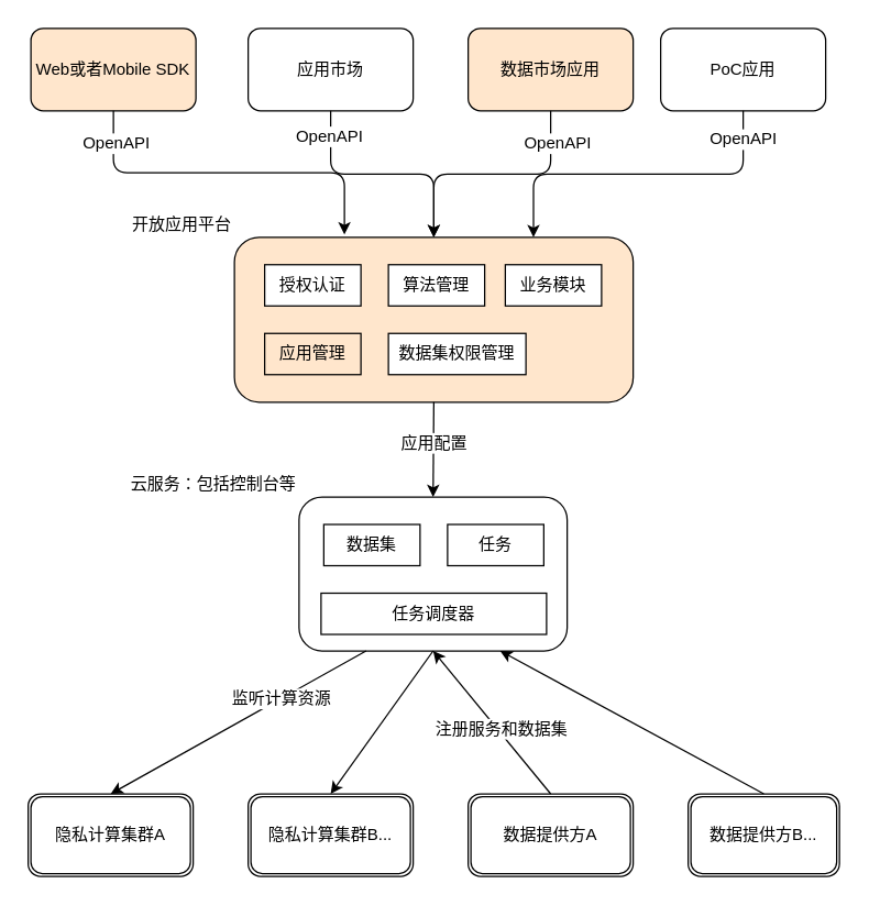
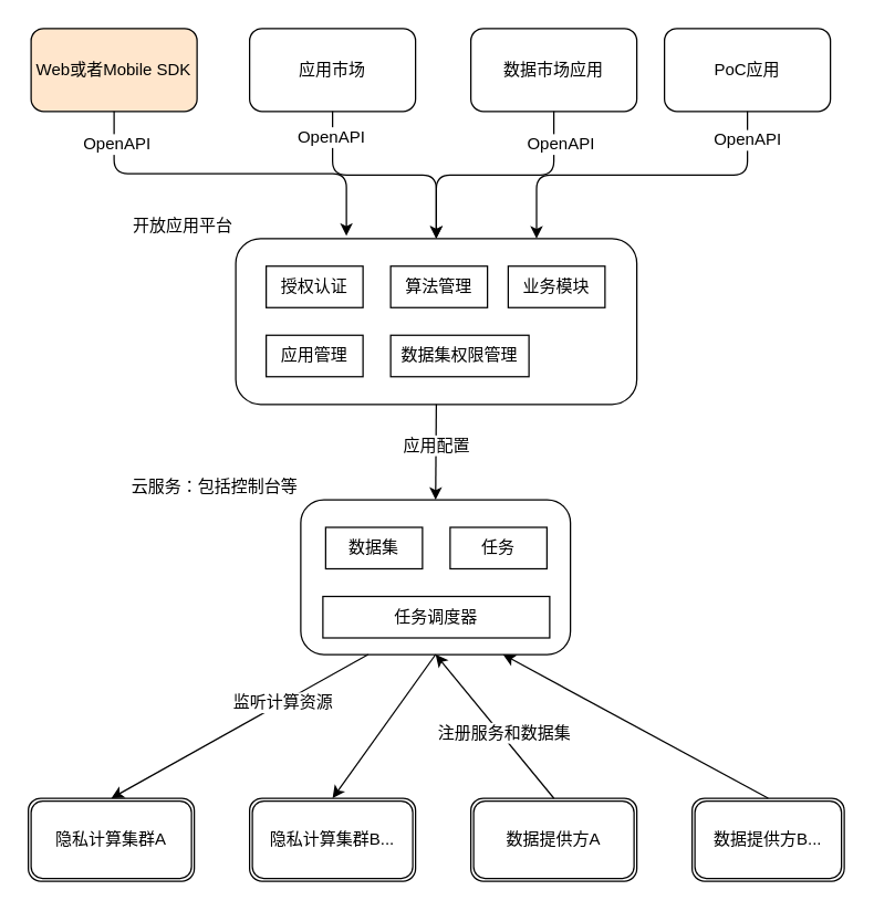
- <mxCell id="9" value="数据市场应用" style="rounded=1;whiteSpace=wrap;html=1;fillColor=#ffe6cc;" parent="1" vertex="1"><mxGeometry x="340" y="20" width="120" height="60" as="geometry" /></mxCell>
+ <mxCell id="9" value="数据市场应用" style="rounded=1;whiteSpace=wrap;html=1;" parent="1" vertex="1"><mxGeometry x="340" y="20" width="120" height="60" as="geometry" /></mxCell>
- <mxCell id="2" value="开放应用平台" style="rounded=1;whiteSpace=wrap;html=1;direction=west;flipV=0;flipH=0;labelPosition=left;verticalLabelPosition=top;align=right;verticalAlign=bottom;fillColor=#ffe6cc;" parent="1" vertex="1"><mxGeometry x="170" y="172" width="290" height="120" as="geometry" /></mxCell>
+ <mxCell id="2" value="开放应用平台" style="rounded=1;whiteSpace=wrap;html=1;direction=west;flipV=0;flipH=0;labelPosition=left;verticalLabelPosition=top;align=right;verticalAlign=bottom;" parent="1" vertex="1"><mxGeometry x="170" y="172" width="290" height="120" as="geometry" /></mxCell>
- <mxCell id="5" value="应用管理" style="rounded=0;whiteSpace=wrap;html=1;fillColor=#ffe6cc;" parent="1" vertex="1"><mxGeometry x="192" y="242" width="70" height="30" as="geometry" /></mxCell>
+ <mxCell id="5" value="应用管理" style="rounded=0;whiteSpace=wrap;html=1;" parent="1" vertex="1"><mxGeometry x="192" y="242" width="70" height="30" as="geometry" /></mxCell>
